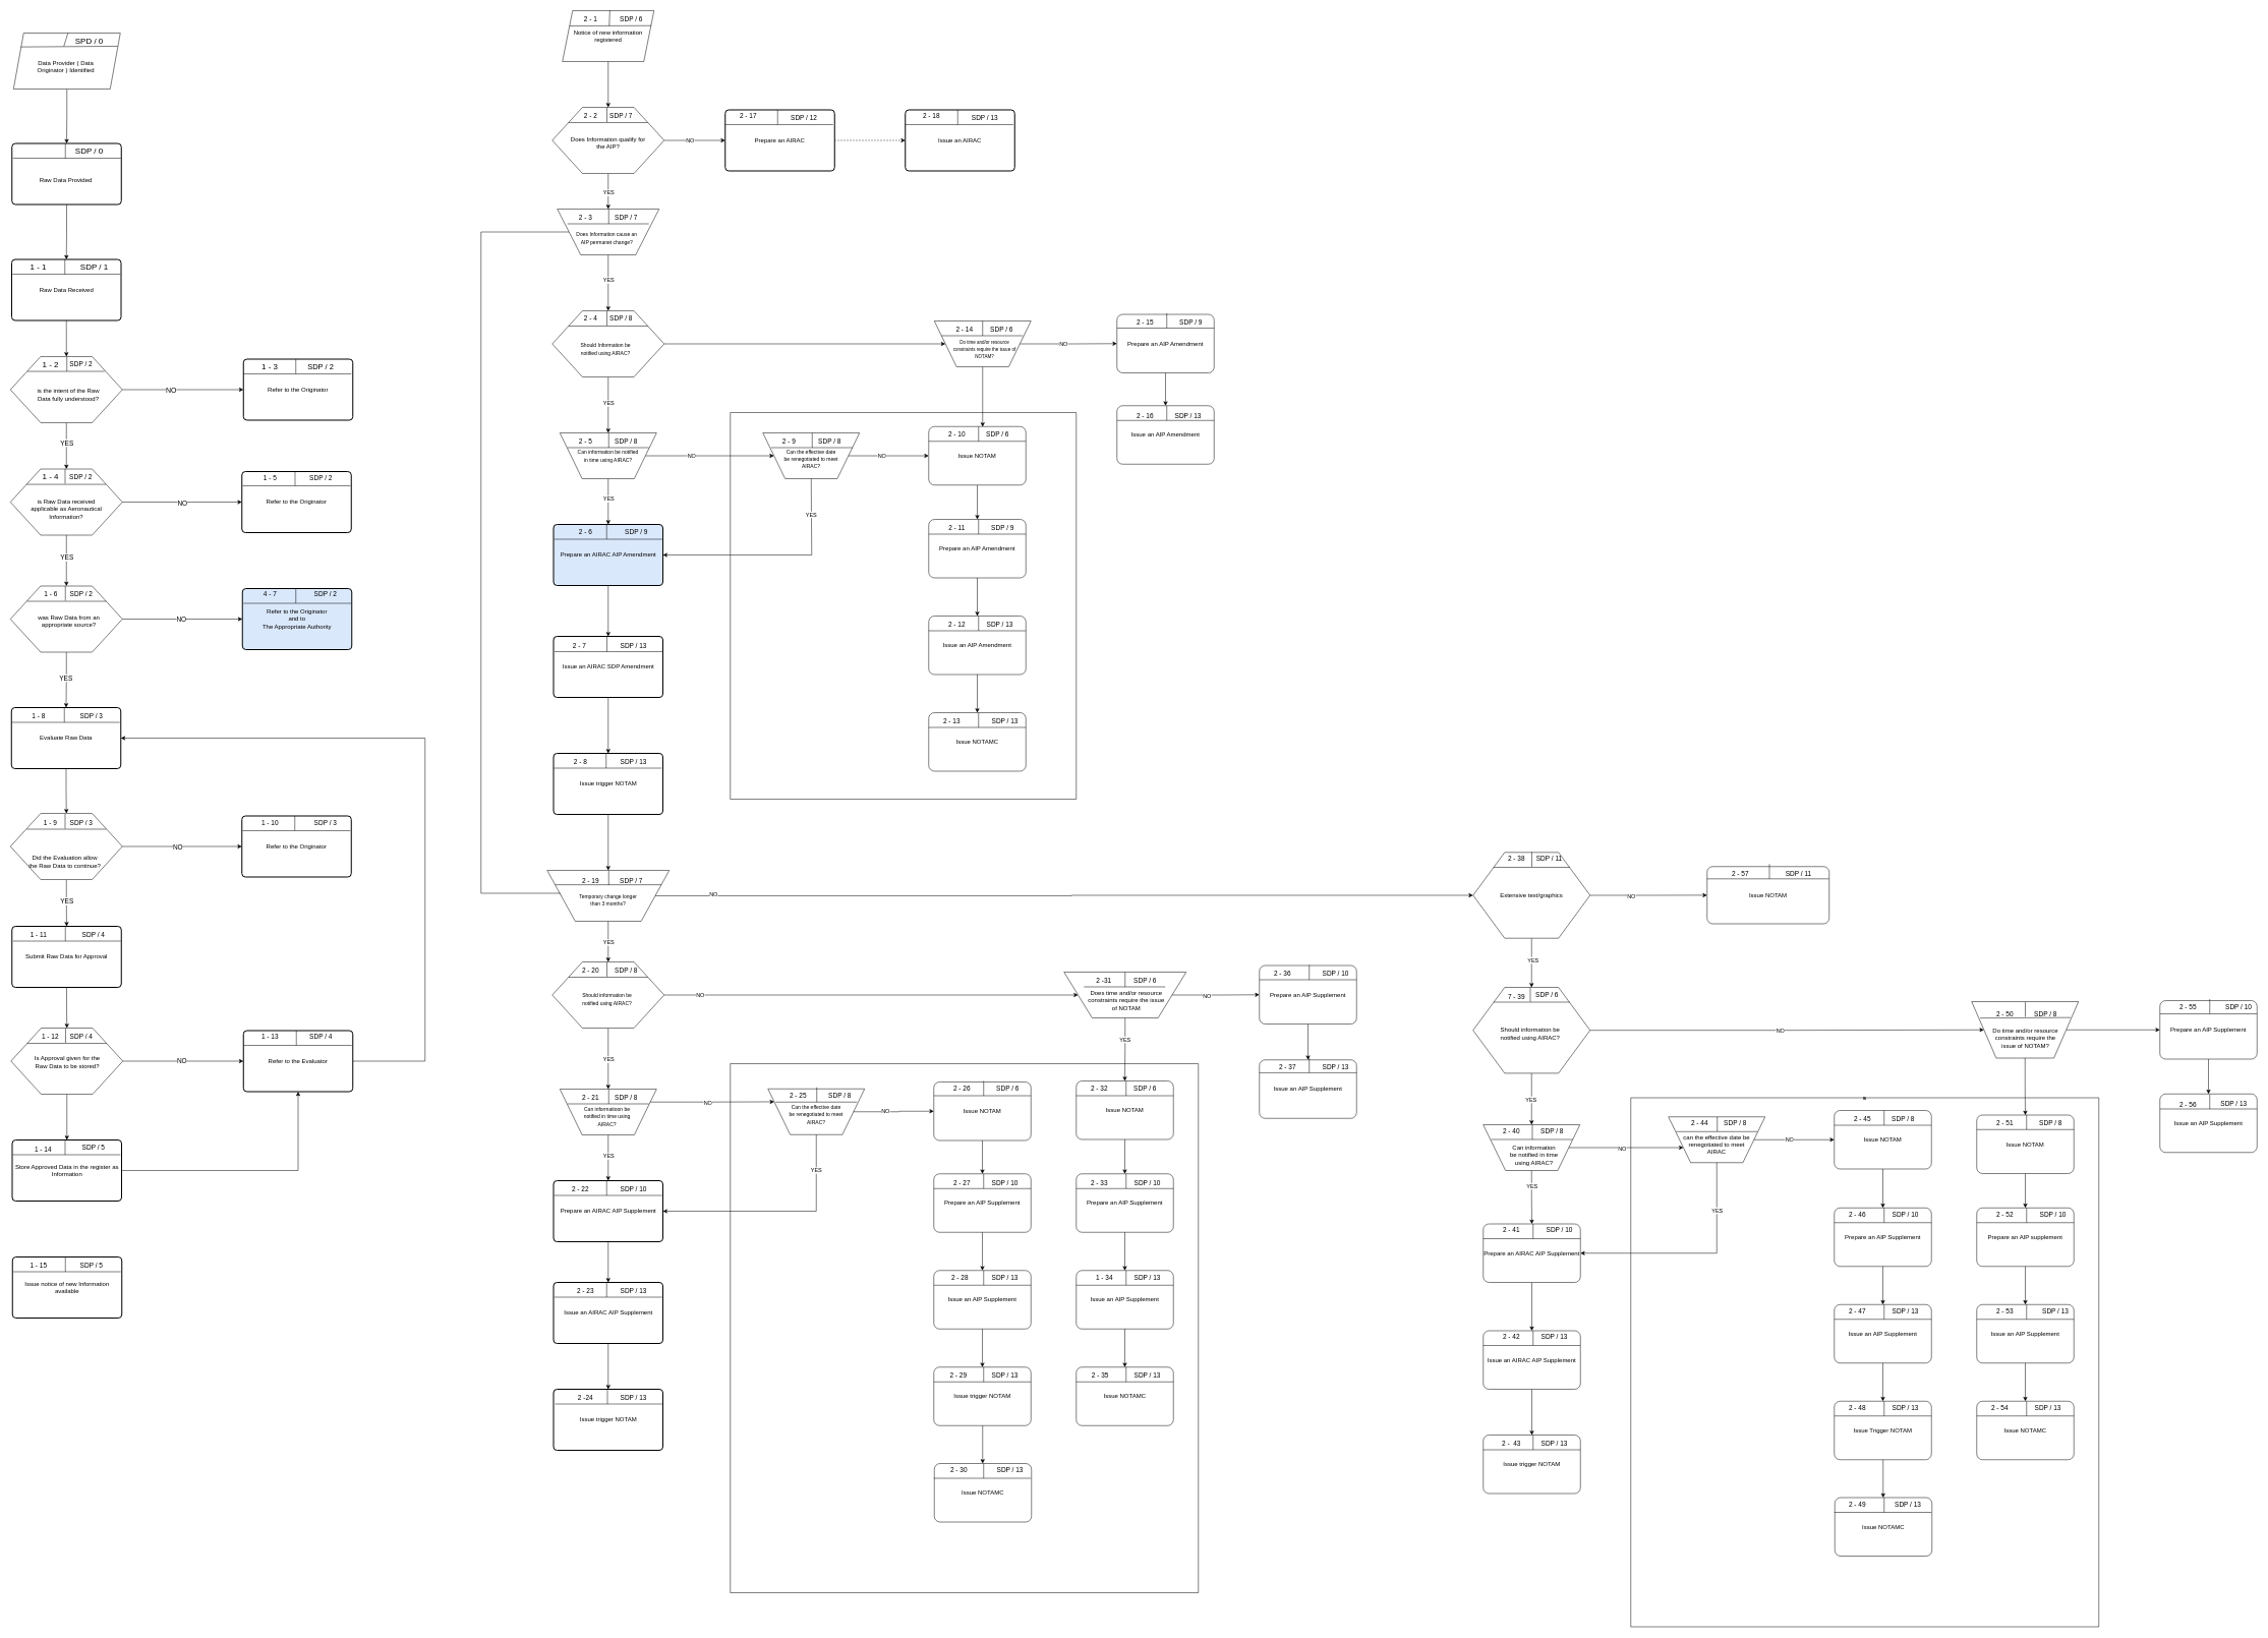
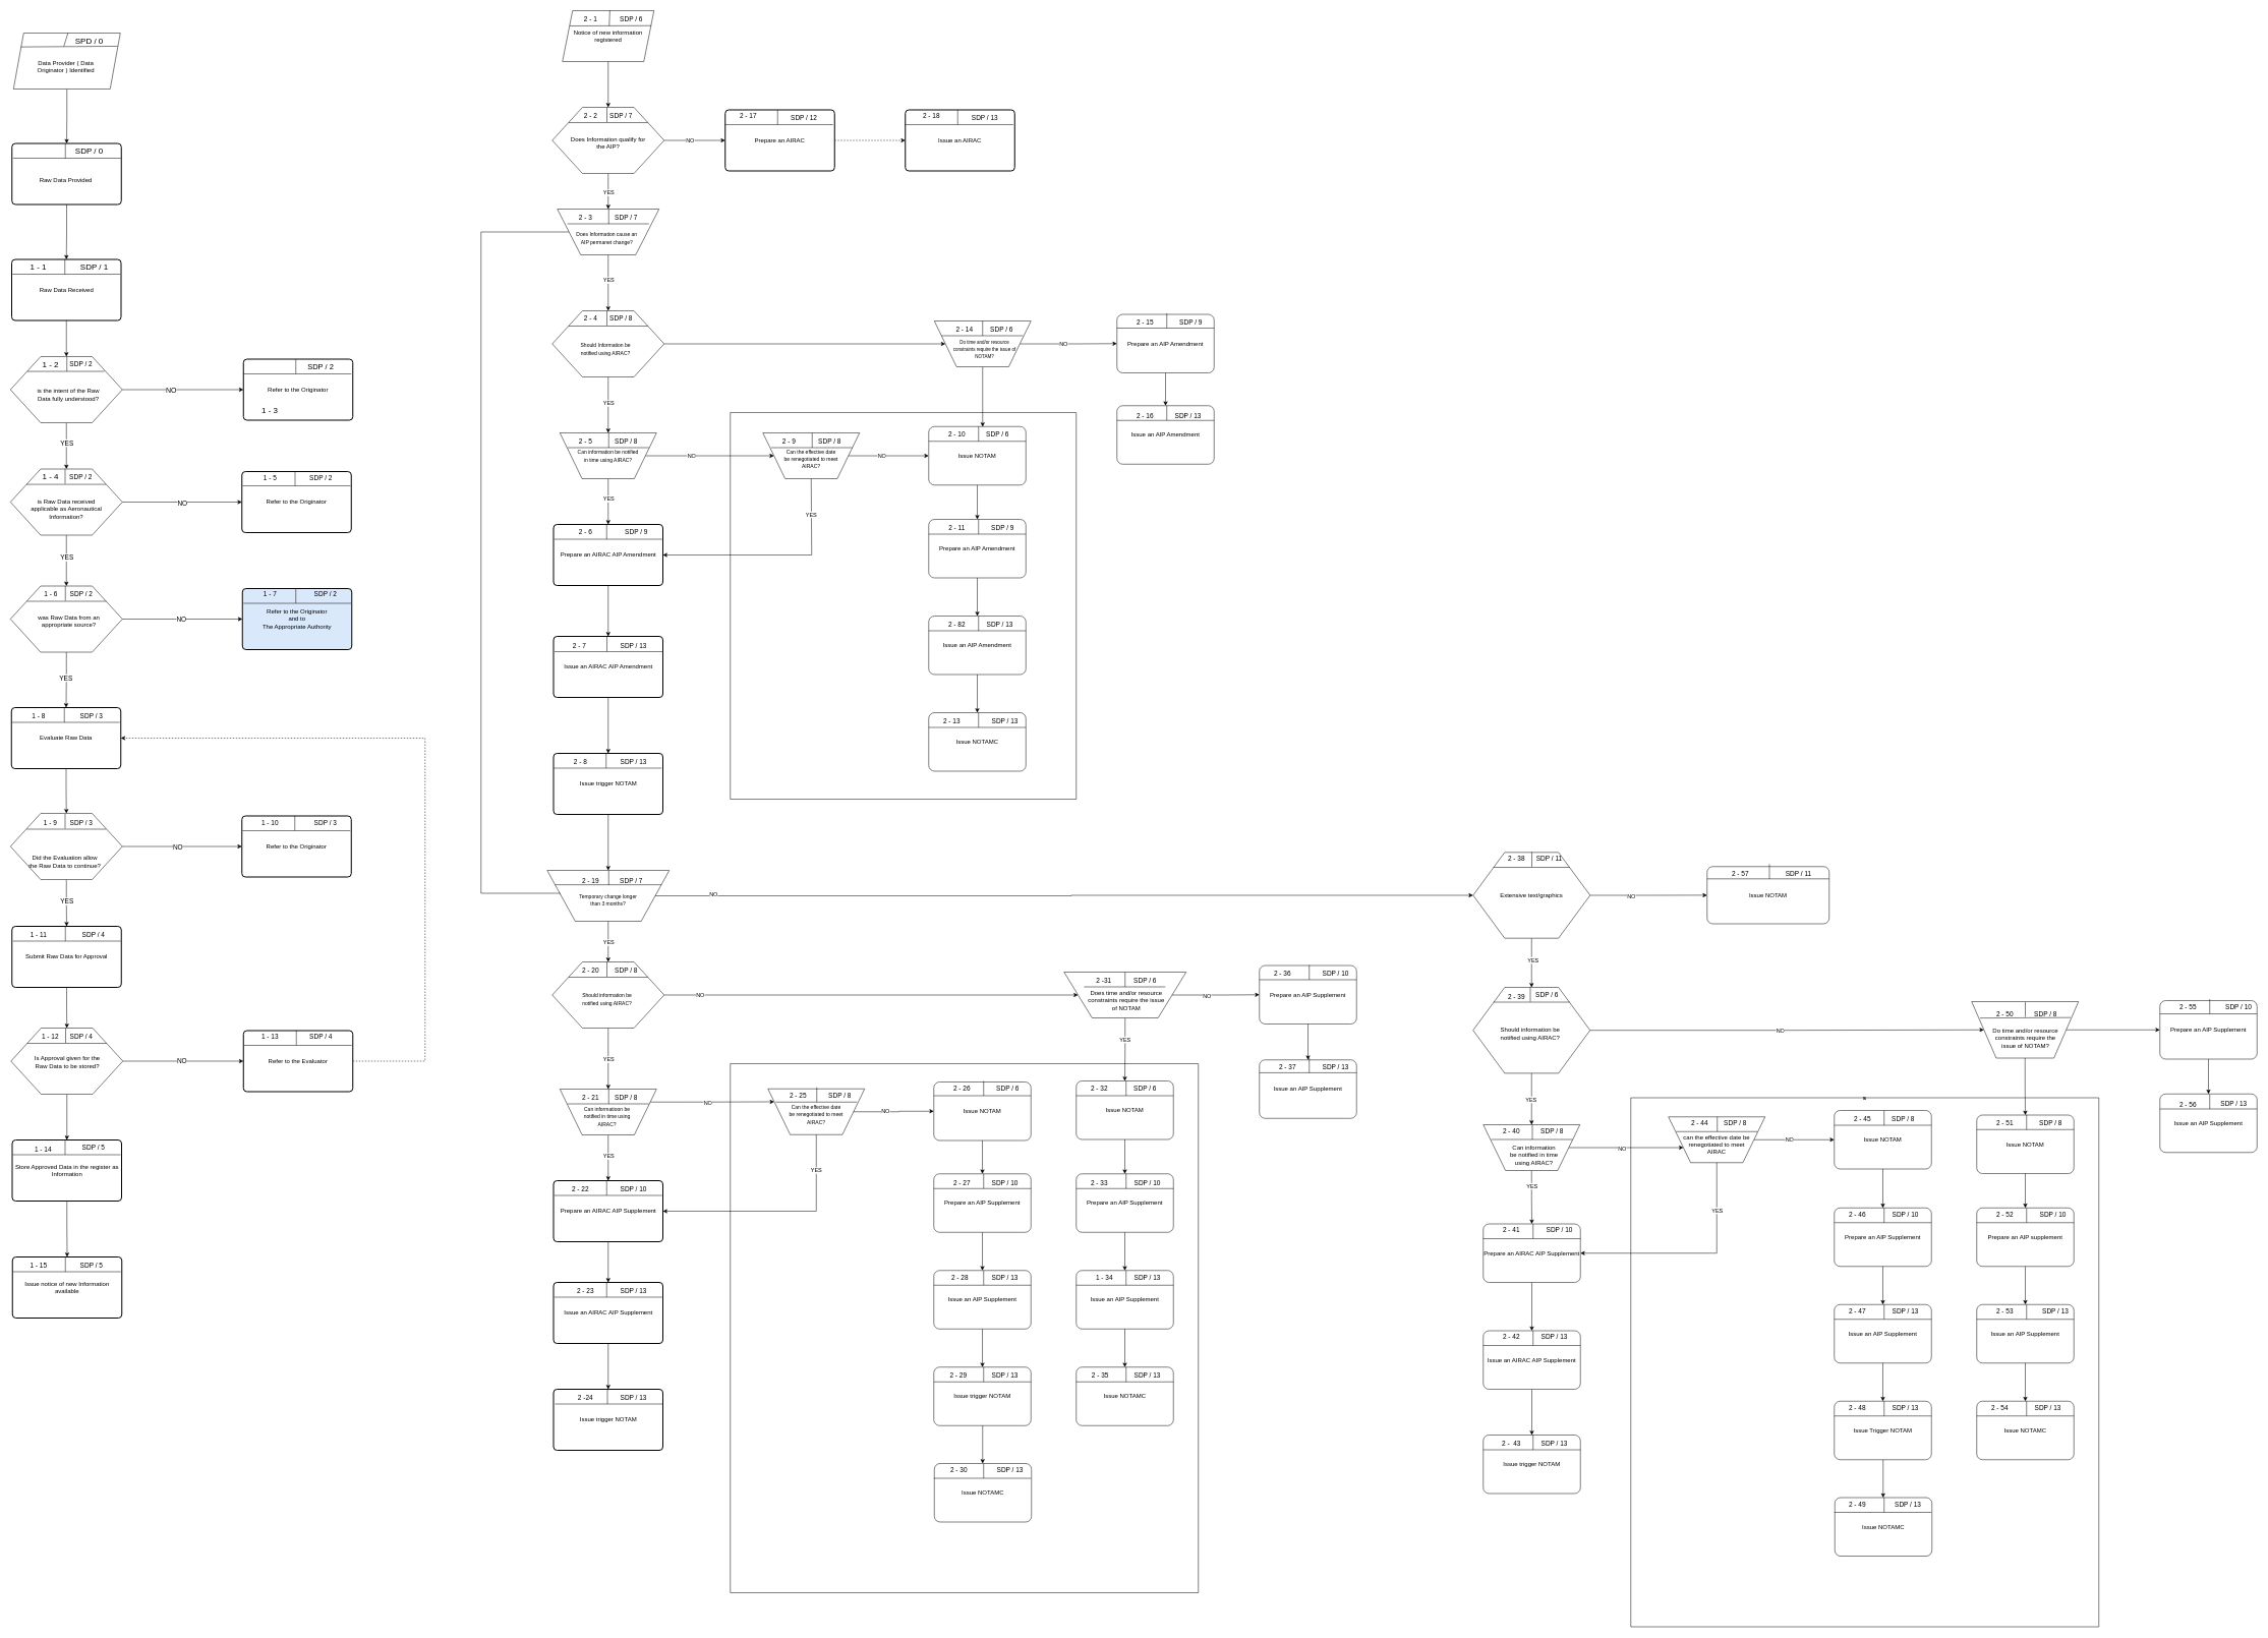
- <mxCell id="317" value="&lt;span style=&quot;font-size: 16px;&quot;&gt;1 - 3&lt;/span&gt;" style="text;html=1;strokeColor=none;fillColor=none;align=center;verticalAlign=middle;whiteSpace=wrap;rounded=0;" parent="1" vertex="1"><mxGeometry x="495" y="705" width="70" height="30" as="geometry" /></mxCell>
+ <mxCell id="317" value="&lt;span style=&quot;font-size: 16px;&quot;&gt;1 - 3&lt;/span&gt;" style="text;html=1;strokeColor=none;fillColor=none;align=center;verticalAlign=middle;whiteSpace=wrap;rounded=0;" parent="1" vertex="1"><mxGeometry x="495" y="790" width="70" height="30" as="geometry" /></mxCell>
- <mxCell id="24" value="Prepare an AIRAC AIP Amendment" style="rounded=1;whiteSpace=wrap;html=1;absoluteArcSize=1;arcSize=14;strokeWidth=2;fillColor=#dae8fc;" parent="1" vertex="1"><mxGeometry x="1087.5" y="1030" width="215" height="120" as="geometry" /></mxCell>
+ <mxCell id="24" value="Prepare an AIRAC AIP Amendment" style="rounded=1;whiteSpace=wrap;html=1;absoluteArcSize=1;arcSize=14;strokeWidth=2;" parent="1" vertex="1"><mxGeometry x="1087.5" y="1030" width="215" height="120" as="geometry" /></mxCell>
- <mxCell id="412" value="&lt;span style=&quot;font-size: 13px;&quot;&gt;4 - 7&lt;/span&gt;" style="text;html=1;strokeColor=none;fillColor=none;align=center;verticalAlign=middle;whiteSpace=wrap;rounded=0;" parent="1" vertex="1"><mxGeometry x="504.5" y="1160" width="51" height="14" as="geometry" /></mxCell>
+ <mxCell id="412" value="&lt;span style=&quot;font-size: 13px;&quot;&gt;1 - 7&lt;/span&gt;" style="text;html=1;strokeColor=none;fillColor=none;align=center;verticalAlign=middle;whiteSpace=wrap;rounded=0;" parent="1" vertex="1"><mxGeometry x="504.5" y="1160" width="51" height="14" as="geometry" /></mxCell>
- <mxCell id="82" value="&lt;span style=&quot;font-size: 13px;&quot;&gt;2 - 12&lt;/span&gt;" style="text;html=1;strokeColor=none;fillColor=none;align=center;verticalAlign=middle;whiteSpace=wrap;rounded=0;" parent="53" vertex="1"><mxGeometry x="420" y="410" width="51" height="14" as="geometry" /></mxCell>
+ <mxCell id="82" value="&lt;span style=&quot;font-size: 13px;&quot;&gt;2 - 82&lt;/span&gt;" style="text;html=1;strokeColor=none;fillColor=none;align=center;verticalAlign=middle;whiteSpace=wrap;rounded=0;" parent="53" vertex="1"><mxGeometry x="420" y="410" width="51" height="14" as="geometry" /></mxCell>
- <mxCell id="26" value="Issue an AIRAC SDP Amendment" style="rounded=1;whiteSpace=wrap;html=1;absoluteArcSize=1;arcSize=14;strokeWidth=2;" parent="1" vertex="1"><mxGeometry x="1087.5" y="1250" width="215" height="120" as="geometry" /></mxCell>
+ <mxCell id="26" value="Issue an AIRAC AIP Amendment" style="rounded=1;whiteSpace=wrap;html=1;absoluteArcSize=1;arcSize=14;strokeWidth=2;" parent="1" vertex="1"><mxGeometry x="1087.5" y="1250" width="215" height="120" as="geometry" /></mxCell>
- <mxCell id="198" style="edgeStyle=orthogonalEdgeStyle;rounded=0;orthogonalLoop=1;jettySize=auto;html=1;entryX=1;entryY=0.5;entryDx=0;entryDy=0;" parent="1" source="199" target="204" edge="1"><mxGeometry relative="1" as="geometry"><Array as="points"><mxPoint x="835" y="2085" /><mxPoint x="835" y="1450" /></Array></mxGeometry></mxCell>
+ <mxCell id="198" style="edgeStyle=orthogonalEdgeStyle;rounded=0;orthogonalLoop=1;jettySize=auto;html=1;entryX=1;entryY=0.5;entryDx=0;entryDy=0;dashed=1;" parent="1" source="199" target="204" edge="1"><mxGeometry relative="1" as="geometry"><Array as="points"><mxPoint x="835" y="2085" /><mxPoint x="835" y="1450" /></Array></mxGeometry></mxCell>
- <mxCell id="476" value="&lt;span style=&quot;font-size: 13px;&quot;&gt;7 - 39&lt;/span&gt;" style="text;html=1;strokeColor=none;fillColor=none;align=center;verticalAlign=middle;whiteSpace=wrap;rounded=0;" parent="1" vertex="1"><mxGeometry x="2955" y="1951" width="51" height="14" as="geometry" /></mxCell>
+ <mxCell id="476" value="&lt;span style=&quot;font-size: 13px;&quot;&gt;2 - 39&lt;/span&gt;" style="text;html=1;strokeColor=none;fillColor=none;align=center;verticalAlign=middle;whiteSpace=wrap;rounded=0;" parent="1" vertex="1"><mxGeometry x="2955" y="1951" width="51" height="14" as="geometry" /></mxCell>
- <mxCell id="200" value="" style="edgeStyle=orthogonalEdgeStyle;rounded=0;orthogonalLoop=1;jettySize=auto;html=1;" parent="1" source="201" target="199" edge="1"><mxGeometry relative="1" as="geometry" /></mxCell>
+ <mxCell id="200" value="" style="edgeStyle=orthogonalEdgeStyle;rounded=0;orthogonalLoop=1;jettySize=auto;html=1;" parent="1" source="201" target="202" edge="1"><mxGeometry relative="1" as="geometry" /></mxCell>
